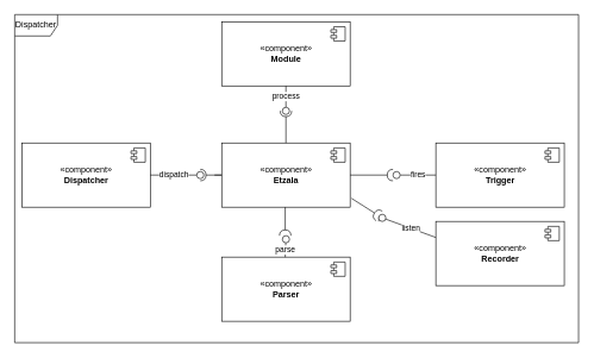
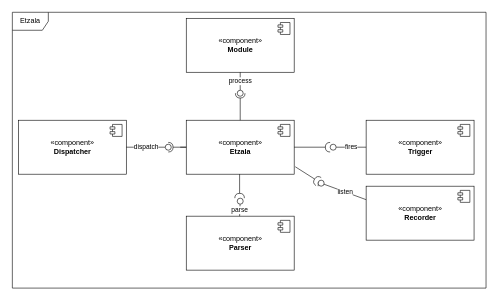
- <mxCell id="30" value="Dispatcher" style="shape=umlFrame;whiteSpace=wrap;html=1;" vertex="1" parent="1"><mxGeometry x="20" width="790" height="460" as="geometry" y="20" /></mxCell>
+ <mxCell id="30" value="Etzala" style="shape=umlFrame;whiteSpace=wrap;html=1;" vertex="1" parent="1"><mxGeometry x="20" width="790" height="460" as="geometry" y="20" /></mxCell>
